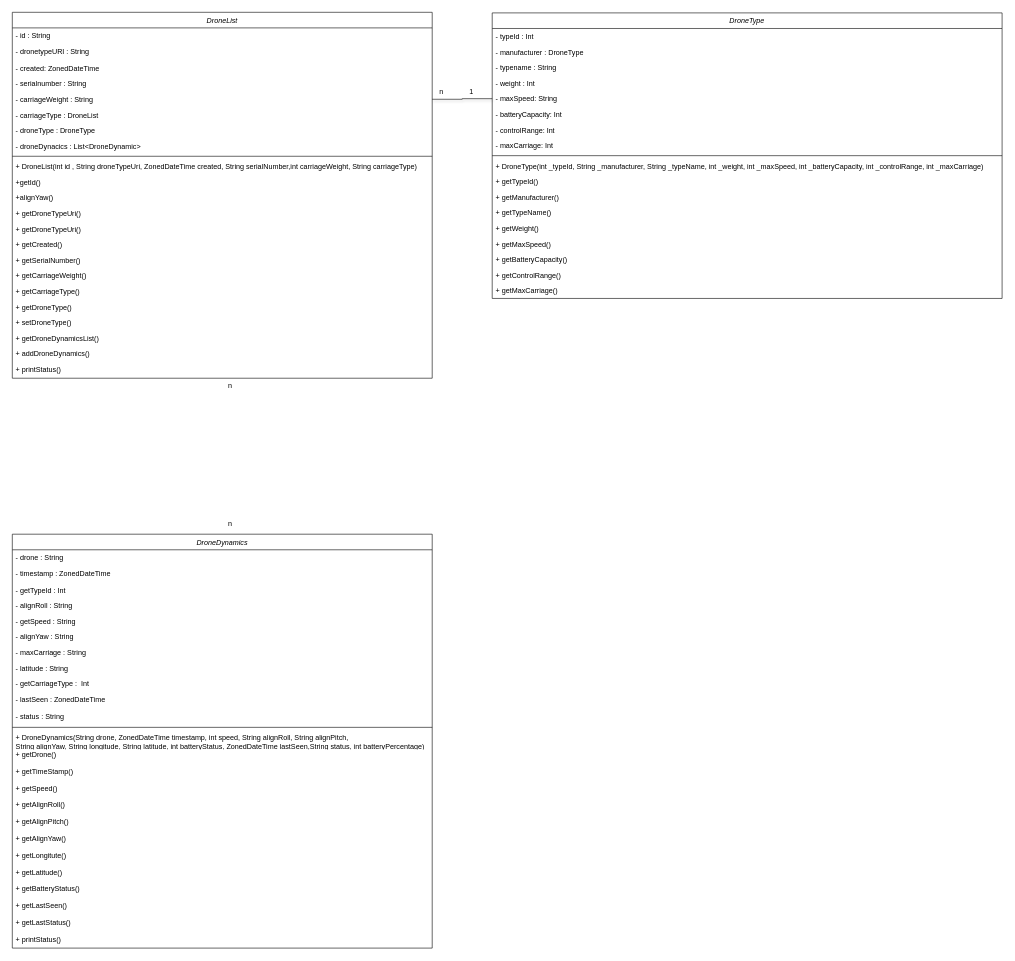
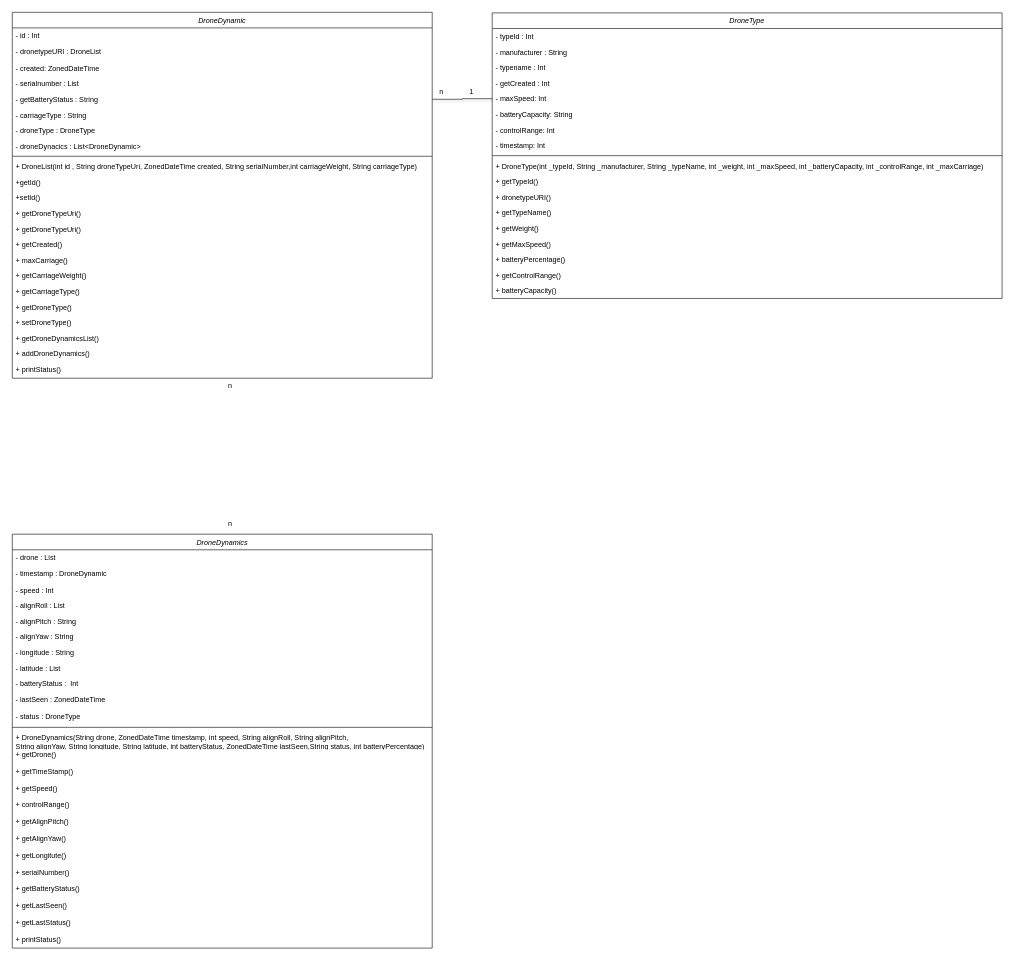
- <mxCell id="2" value="DroneList" style="swimlane;fontStyle=2;align=center;verticalAlign=top;childLayout=stackLayout;horizontal=1;startSize=26;horizontalStack=0;resizeParent=1;resizeLast=0;collapsible=1;marginBottom=0;rounded=0;shadow=0;strokeWidth=1;" parent="1" vertex="1"><mxGeometry x="20" y="20" width="700" height="610" as="geometry"><mxRectangle x="120" y="110" width="160" height="26" as="alternateBounds" /></mxGeometry></mxCell>
+ <mxCell id="2" value="DroneDynamic" style="swimlane;fontStyle=2;align=center;verticalAlign=top;childLayout=stackLayout;horizontal=1;startSize=26;horizontalStack=0;resizeParent=1;resizeLast=0;collapsible=1;marginBottom=0;rounded=0;shadow=0;strokeWidth=1;" parent="1" vertex="1"><mxGeometry x="20" y="20" width="700" height="610" as="geometry"><mxRectangle x="120" y="110" width="160" height="26" as="alternateBounds" /></mxGeometry></mxCell>
- <mxCell id="3" value="- id : String" style="text;align=left;verticalAlign=top;spacingLeft=4;spacingRight=4;overflow=hidden;rotatable=0;points=[[0,0.5],[1,0.5]];portConstraint=eastwest;" parent="2" vertex="1"><mxGeometry y="26" width="700" height="26" as="geometry" /></mxCell>
+ <mxCell id="3" value="- id : Int" style="text;align=left;verticalAlign=top;spacingLeft=4;spacingRight=4;overflow=hidden;rotatable=0;points=[[0,0.5],[1,0.5]];portConstraint=eastwest;" parent="2" vertex="1"><mxGeometry y="26" width="700" height="26" as="geometry" /></mxCell>
- <mxCell id="4" value="- dronetypeURI : String" style="text;align=left;verticalAlign=top;spacingLeft=4;spacingRight=4;overflow=hidden;rotatable=0;points=[[0,0.5],[1,0.5]];portConstraint=eastwest;rounded=0;shadow=0;html=0;" parent="2" vertex="1"><mxGeometry y="52" width="700" height="28" as="geometry" /></mxCell>
+ <mxCell id="4" value="- dronetypeURI : DroneList" style="text;align=left;verticalAlign=top;spacingLeft=4;spacingRight=4;overflow=hidden;rotatable=0;points=[[0,0.5],[1,0.5]];portConstraint=eastwest;rounded=0;shadow=0;html=0;" parent="2" vertex="1"><mxGeometry y="52" width="700" height="28" as="geometry" /></mxCell>
- <mxCell id="28" value="- manufacturer : DroneType" style="text;align=left;verticalAlign=top;spacingLeft=4;spacingRight=4;overflow=hidden;rotatable=0;points=[[0,0.5],[1,0.5]];portConstraint=eastwest;rounded=0;shadow=0;html=0;" parent="26" vertex="1"><mxGeometry y="52" width="850" height="26" as="geometry" /></mxCell>
+ <mxCell id="28" value="- manufacturer : String" style="text;align=left;verticalAlign=top;spacingLeft=4;spacingRight=4;overflow=hidden;rotatable=0;points=[[0,0.5],[1,0.5]];portConstraint=eastwest;rounded=0;shadow=0;html=0;" parent="26" vertex="1"><mxGeometry y="52" width="850" height="26" as="geometry" /></mxCell>
- <mxCell id="29" value="- typename : String" style="text;align=left;verticalAlign=top;spacingLeft=4;spacingRight=4;overflow=hidden;rotatable=0;points=[[0,0.5],[1,0.5]];portConstraint=eastwest;rounded=0;shadow=0;html=0;" parent="26" vertex="1"><mxGeometry y="78" width="850" height="26" as="geometry" /></mxCell>
+ <mxCell id="29" value="- typename : Int" style="text;align=left;verticalAlign=top;spacingLeft=4;spacingRight=4;overflow=hidden;rotatable=0;points=[[0,0.5],[1,0.5]];portConstraint=eastwest;rounded=0;shadow=0;html=0;" parent="26" vertex="1"><mxGeometry y="78" width="850" height="26" as="geometry" /></mxCell>
- <mxCell id="30" value="- weight : Int" style="text;align=left;verticalAlign=top;spacingLeft=4;spacingRight=4;overflow=hidden;rotatable=0;points=[[0,0.5],[1,0.5]];portConstraint=eastwest;rounded=0;shadow=0;html=0;" parent="26" vertex="1"><mxGeometry y="104" width="850" height="26" as="geometry" /></mxCell>
+ <mxCell id="30" value="- getCreated : Int" style="text;align=left;verticalAlign=top;spacingLeft=4;spacingRight=4;overflow=hidden;rotatable=0;points=[[0,0.5],[1,0.5]];portConstraint=eastwest;rounded=0;shadow=0;html=0;" parent="26" vertex="1"><mxGeometry y="104" width="850" height="26" as="geometry" /></mxCell>
- <mxCell id="6" value="- serialnumber : String" style="text;align=left;verticalAlign=top;spacingLeft=4;spacingRight=4;overflow=hidden;rotatable=0;points=[[0,0.5],[1,0.5]];portConstraint=eastwest;rounded=0;shadow=0;html=0;" parent="2" vertex="1"><mxGeometry y="106" width="700" height="26" as="geometry" /></mxCell>
+ <mxCell id="6" value="- serialnumber : List" style="text;align=left;verticalAlign=top;spacingLeft=4;spacingRight=4;overflow=hidden;rotatable=0;points=[[0,0.5],[1,0.5]];portConstraint=eastwest;rounded=0;shadow=0;html=0;" parent="2" vertex="1"><mxGeometry y="106" width="700" height="26" as="geometry" /></mxCell>
- <mxCell id="31" value="- maxSpeed: String" style="text;align=left;verticalAlign=top;spacingLeft=4;spacingRight=4;overflow=hidden;rotatable=0;points=[[0,0.5],[1,0.5]];portConstraint=eastwest;rounded=0;shadow=0;html=0;" parent="26" vertex="1"><mxGeometry y="130" width="850" height="26" as="geometry" /></mxCell>
+ <mxCell id="31" value="- maxSpeed: Int" style="text;align=left;verticalAlign=top;spacingLeft=4;spacingRight=4;overflow=hidden;rotatable=0;points=[[0,0.5],[1,0.5]];portConstraint=eastwest;rounded=0;shadow=0;html=0;" parent="26" vertex="1"><mxGeometry y="130" width="850" height="26" as="geometry" /></mxCell>
- <mxCell id="7" value="- carriageWeight : String" style="text;align=left;verticalAlign=top;spacingLeft=4;spacingRight=4;overflow=hidden;rotatable=0;points=[[0,0.5],[1,0.5]];portConstraint=eastwest;rounded=0;shadow=0;html=0;" parent="2" vertex="1"><mxGeometry y="132" width="700" height="26" as="geometry" /></mxCell>
+ <mxCell id="7" value="- getBatteryStatus : String" style="text;align=left;verticalAlign=top;spacingLeft=4;spacingRight=4;overflow=hidden;rotatable=0;points=[[0,0.5],[1,0.5]];portConstraint=eastwest;rounded=0;shadow=0;html=0;" parent="2" vertex="1"><mxGeometry y="132" width="700" height="26" as="geometry" /></mxCell>
- <mxCell id="8" value="- carriageType : DroneList" style="text;align=left;verticalAlign=top;spacingLeft=4;spacingRight=4;overflow=hidden;rotatable=0;points=[[0,0.5],[1,0.5]];portConstraint=eastwest;rounded=0;shadow=0;html=0;" parent="2" vertex="1"><mxGeometry y="158" width="700" height="26" as="geometry" /></mxCell>
+ <mxCell id="8" value="- carriageType : String" style="text;align=left;verticalAlign=top;spacingLeft=4;spacingRight=4;overflow=hidden;rotatable=0;points=[[0,0.5],[1,0.5]];portConstraint=eastwest;rounded=0;shadow=0;html=0;" parent="2" vertex="1"><mxGeometry y="158" width="700" height="26" as="geometry" /></mxCell>
- <mxCell id="32" value="- batteryCapacity: Int" style="text;align=left;verticalAlign=top;spacingLeft=4;spacingRight=4;overflow=hidden;rotatable=0;points=[[0,0.5],[1,0.5]];portConstraint=eastwest;rounded=0;shadow=0;html=0;" parent="26" vertex="1"><mxGeometry y="156" width="850" height="26" as="geometry" /></mxCell>
+ <mxCell id="32" value="- batteryCapacity: String" style="text;align=left;verticalAlign=top;spacingLeft=4;spacingRight=4;overflow=hidden;rotatable=0;points=[[0,0.5],[1,0.5]];portConstraint=eastwest;rounded=0;shadow=0;html=0;" parent="26" vertex="1"><mxGeometry y="156" width="850" height="26" as="geometry" /></mxCell>
- <mxCell id="34" value="- maxCarriage: Int" style="text;align=left;verticalAlign=top;spacingLeft=4;spacingRight=4;overflow=hidden;rotatable=0;points=[[0,0.5],[1,0.5]];portConstraint=eastwest;rounded=0;shadow=0;html=0;" parent="26" vertex="1"><mxGeometry y="208" width="850" height="26" as="geometry" /></mxCell>
+ <mxCell id="34" value="- timestamp: Int" style="text;align=left;verticalAlign=top;spacingLeft=4;spacingRight=4;overflow=hidden;rotatable=0;points=[[0,0.5],[1,0.5]];portConstraint=eastwest;rounded=0;shadow=0;html=0;" parent="26" vertex="1"><mxGeometry y="208" width="850" height="26" as="geometry" /></mxCell>
- <mxCell id="38" value="+ getManufacturer()" style="text;align=left;verticalAlign=top;spacingLeft=4;spacingRight=4;overflow=hidden;rotatable=0;points=[[0,0.5],[1,0.5]];portConstraint=eastwest;rounded=0;shadow=0;html=0;" parent="26" vertex="1"><mxGeometry y="294" width="850" height="26" as="geometry" /></mxCell>
+ <mxCell id="38" value="+ dronetypeURI()" style="text;align=left;verticalAlign=top;spacingLeft=4;spacingRight=4;overflow=hidden;rotatable=0;points=[[0,0.5],[1,0.5]];portConstraint=eastwest;rounded=0;shadow=0;html=0;" parent="26" vertex="1"><mxGeometry y="294" width="850" height="26" as="geometry" /></mxCell>
- <mxCell id="14" value="+alignYaw() " style="text;align=left;verticalAlign=top;spacingLeft=4;spacingRight=4;overflow=hidden;rotatable=0;points=[[0,0.5],[1,0.5]];portConstraint=eastwest;rounded=0;shadow=0;html=0;" parent="2" vertex="1"><mxGeometry y="296" width="700" height="26" as="geometry" /></mxCell>
+ <mxCell id="14" value="+setId() " style="text;align=left;verticalAlign=top;spacingLeft=4;spacingRight=4;overflow=hidden;rotatable=0;points=[[0,0.5],[1,0.5]];portConstraint=eastwest;rounded=0;shadow=0;html=0;" parent="2" vertex="1"><mxGeometry y="296" width="700" height="26" as="geometry" /></mxCell>
- <mxCell id="18" value="+ getSerialNumber()" style="text;align=left;verticalAlign=top;spacingLeft=4;spacingRight=4;overflow=hidden;rotatable=0;points=[[0,0.5],[1,0.5]];portConstraint=eastwest;rounded=0;shadow=0;html=0;" parent="2" vertex="1"><mxGeometry y="400" width="700" height="26" as="geometry" /></mxCell>
+ <mxCell id="18" value="+ maxCarriage()" style="text;align=left;verticalAlign=top;spacingLeft=4;spacingRight=4;overflow=hidden;rotatable=0;points=[[0,0.5],[1,0.5]];portConstraint=eastwest;rounded=0;shadow=0;html=0;" parent="2" vertex="1"><mxGeometry y="400" width="700" height="26" as="geometry" /></mxCell>
- <mxCell id="42" value="+ getBatteryCapacity()" style="text;align=left;verticalAlign=top;spacingLeft=4;spacingRight=4;overflow=hidden;rotatable=0;points=[[0,0.5],[1,0.5]];portConstraint=eastwest;rounded=0;shadow=0;html=0;" parent="26" vertex="1"><mxGeometry y="398" width="850" height="26" as="geometry" /></mxCell>
+ <mxCell id="42" value="+ batteryPercentage()" style="text;align=left;verticalAlign=top;spacingLeft=4;spacingRight=4;overflow=hidden;rotatable=0;points=[[0,0.5],[1,0.5]];portConstraint=eastwest;rounded=0;shadow=0;html=0;" parent="26" vertex="1"><mxGeometry y="398" width="850" height="26" as="geometry" /></mxCell>
- <mxCell id="44" value="+ getMaxCarriage()" style="text;align=left;verticalAlign=top;spacingLeft=4;spacingRight=4;overflow=hidden;rotatable=0;points=[[0,0.5],[1,0.5]];portConstraint=eastwest;rounded=0;shadow=0;html=0;" parent="26" vertex="1"><mxGeometry y="450" width="850" height="26" as="geometry" /></mxCell>
+ <mxCell id="44" value="+ batteryCapacity()" style="text;align=left;verticalAlign=top;spacingLeft=4;spacingRight=4;overflow=hidden;rotatable=0;points=[[0,0.5],[1,0.5]];portConstraint=eastwest;rounded=0;shadow=0;html=0;" parent="26" vertex="1"><mxGeometry y="450" width="850" height="26" as="geometry" /></mxCell>
- <mxCell id="46" value="- drone : String " style="text;align=left;verticalAlign=top;spacingLeft=4;spacingRight=4;overflow=hidden;rotatable=0;points=[[0,0.5],[1,0.5]];portConstraint=eastwest;" parent="45" vertex="1"><mxGeometry y="26" width="700" height="26" as="geometry" /></mxCell>
+ <mxCell id="46" value="- drone : List " style="text;align=left;verticalAlign=top;spacingLeft=4;spacingRight=4;overflow=hidden;rotatable=0;points=[[0,0.5],[1,0.5]];portConstraint=eastwest;" parent="45" vertex="1"><mxGeometry y="26" width="700" height="26" as="geometry" /></mxCell>
- <mxCell id="47" value="- timestamp : ZonedDateTime" style="text;align=left;verticalAlign=top;spacingLeft=4;spacingRight=4;overflow=hidden;rotatable=0;points=[[0,0.5],[1,0.5]];portConstraint=eastwest;rounded=0;shadow=0;html=0;" parent="45" vertex="1"><mxGeometry y="52" width="700" height="28" as="geometry" /></mxCell>
+ <mxCell id="47" value="- timestamp : DroneDynamic" style="text;align=left;verticalAlign=top;spacingLeft=4;spacingRight=4;overflow=hidden;rotatable=0;points=[[0,0.5],[1,0.5]];portConstraint=eastwest;rounded=0;shadow=0;html=0;" parent="45" vertex="1"><mxGeometry y="52" width="700" height="28" as="geometry" /></mxCell>
- <mxCell id="48" value="- getTypeId : Int" style="text;align=left;verticalAlign=top;spacingLeft=4;spacingRight=4;overflow=hidden;rotatable=0;points=[[0,0.5],[1,0.5]];portConstraint=eastwest;rounded=0;shadow=0;html=0;" parent="45" vertex="1"><mxGeometry y="80" width="700" height="26" as="geometry" /></mxCell>
+ <mxCell id="48" value="- speed : Int" style="text;align=left;verticalAlign=top;spacingLeft=4;spacingRight=4;overflow=hidden;rotatable=0;points=[[0,0.5],[1,0.5]];portConstraint=eastwest;rounded=0;shadow=0;html=0;" parent="45" vertex="1"><mxGeometry y="80" width="700" height="26" as="geometry" /></mxCell>
- <mxCell id="49" value="- alignRoll : String" style="text;align=left;verticalAlign=top;spacingLeft=4;spacingRight=4;overflow=hidden;rotatable=0;points=[[0,0.5],[1,0.5]];portConstraint=eastwest;rounded=0;shadow=0;html=0;" parent="45" vertex="1"><mxGeometry y="106" width="700" height="26" as="geometry" /></mxCell>
+ <mxCell id="49" value="- alignRoll : List" style="text;align=left;verticalAlign=top;spacingLeft=4;spacingRight=4;overflow=hidden;rotatable=0;points=[[0,0.5],[1,0.5]];portConstraint=eastwest;rounded=0;shadow=0;html=0;" parent="45" vertex="1"><mxGeometry y="106" width="700" height="26" as="geometry" /></mxCell>
- <mxCell id="50" value="- getSpeed : String" style="text;align=left;verticalAlign=top;spacingLeft=4;spacingRight=4;overflow=hidden;rotatable=0;points=[[0,0.5],[1,0.5]];portConstraint=eastwest;rounded=0;shadow=0;html=0;" parent="45" vertex="1"><mxGeometry y="132" width="700" height="26" as="geometry" /></mxCell>
+ <mxCell id="50" value="- alignPitch : String" style="text;align=left;verticalAlign=top;spacingLeft=4;spacingRight=4;overflow=hidden;rotatable=0;points=[[0,0.5],[1,0.5]];portConstraint=eastwest;rounded=0;shadow=0;html=0;" parent="45" vertex="1"><mxGeometry y="132" width="700" height="26" as="geometry" /></mxCell>
- <mxCell id="52" value="- maxCarriage : String" style="text;align=left;verticalAlign=top;spacingLeft=4;spacingRight=4;overflow=hidden;rotatable=0;points=[[0,0.5],[1,0.5]];portConstraint=eastwest;rounded=0;shadow=0;html=0;" parent="45" vertex="1"><mxGeometry y="184" width="700" height="26" as="geometry" /></mxCell>
+ <mxCell id="52" value="- longitude : String" style="text;align=left;verticalAlign=top;spacingLeft=4;spacingRight=4;overflow=hidden;rotatable=0;points=[[0,0.5],[1,0.5]];portConstraint=eastwest;rounded=0;shadow=0;html=0;" parent="45" vertex="1"><mxGeometry y="184" width="700" height="26" as="geometry" /></mxCell>
- <mxCell id="53" value="- latitude : String" style="text;align=left;verticalAlign=top;spacingLeft=4;spacingRight=4;overflow=hidden;rotatable=0;points=[[0,0.5],[1,0.5]];portConstraint=eastwest;rounded=0;shadow=0;html=0;" parent="45" vertex="1"><mxGeometry y="210" width="700" height="26" as="geometry" /></mxCell>
+ <mxCell id="53" value="- latitude : List" style="text;align=left;verticalAlign=top;spacingLeft=4;spacingRight=4;overflow=hidden;rotatable=0;points=[[0,0.5],[1,0.5]];portConstraint=eastwest;rounded=0;shadow=0;html=0;" parent="45" vertex="1"><mxGeometry y="210" width="700" height="26" as="geometry" /></mxCell>
- <mxCell id="54" value="- getCarriageType :  Int" style="text;align=left;verticalAlign=top;spacingLeft=4;spacingRight=4;overflow=hidden;rotatable=0;points=[[0,0.5],[1,0.5]];portConstraint=eastwest;rounded=0;shadow=0;html=0;" parent="45" vertex="1"><mxGeometry y="236" width="700" height="26" as="geometry" /></mxCell>
+ <mxCell id="54" value="- batteryStatus :  Int" style="text;align=left;verticalAlign=top;spacingLeft=4;spacingRight=4;overflow=hidden;rotatable=0;points=[[0,0.5],[1,0.5]];portConstraint=eastwest;rounded=0;shadow=0;html=0;" parent="45" vertex="1"><mxGeometry y="236" width="700" height="26" as="geometry" /></mxCell>
- <mxCell id="56" value="- status : String" style="text;align=left;verticalAlign=top;spacingLeft=4;spacingRight=4;overflow=hidden;rotatable=0;points=[[0,0.5],[1,0.5]];portConstraint=eastwest;rounded=0;shadow=0;html=0;" parent="45" vertex="1"><mxGeometry y="290" width="700" height="28" as="geometry" /></mxCell>
+ <mxCell id="56" value="- status : DroneType" style="text;align=left;verticalAlign=top;spacingLeft=4;spacingRight=4;overflow=hidden;rotatable=0;points=[[0,0.5],[1,0.5]];portConstraint=eastwest;rounded=0;shadow=0;html=0;" parent="45" vertex="1"><mxGeometry y="290" width="700" height="28" as="geometry" /></mxCell>
- <mxCell id="62" value="+ getAlignRoll()" style="text;align=left;verticalAlign=top;spacingLeft=4;spacingRight=4;overflow=hidden;rotatable=0;points=[[0,0.5],[1,0.5]];portConstraint=eastwest;rounded=0;shadow=0;html=0;" parent="45" vertex="1"><mxGeometry y="438" width="700" height="28" as="geometry" /></mxCell>
+ <mxCell id="62" value="+ controlRange()" style="text;align=left;verticalAlign=top;spacingLeft=4;spacingRight=4;overflow=hidden;rotatable=0;points=[[0,0.5],[1,0.5]];portConstraint=eastwest;rounded=0;shadow=0;html=0;" parent="45" vertex="1"><mxGeometry y="438" width="700" height="28" as="geometry" /></mxCell>
- <mxCell id="66" value="+ getLatitude()" style="text;align=left;verticalAlign=top;spacingLeft=4;spacingRight=4;overflow=hidden;rotatable=0;points=[[0,0.5],[1,0.5]];portConstraint=eastwest;rounded=0;shadow=0;html=0;" parent="45" vertex="1"><mxGeometry y="550" width="700" height="28" as="geometry" /></mxCell>
+ <mxCell id="66" value="+ serialNumber()" style="text;align=left;verticalAlign=top;spacingLeft=4;spacingRight=4;overflow=hidden;rotatable=0;points=[[0,0.5],[1,0.5]];portConstraint=eastwest;rounded=0;shadow=0;html=0;" parent="45" vertex="1"><mxGeometry y="550" width="700" height="28" as="geometry" /></mxCell>
